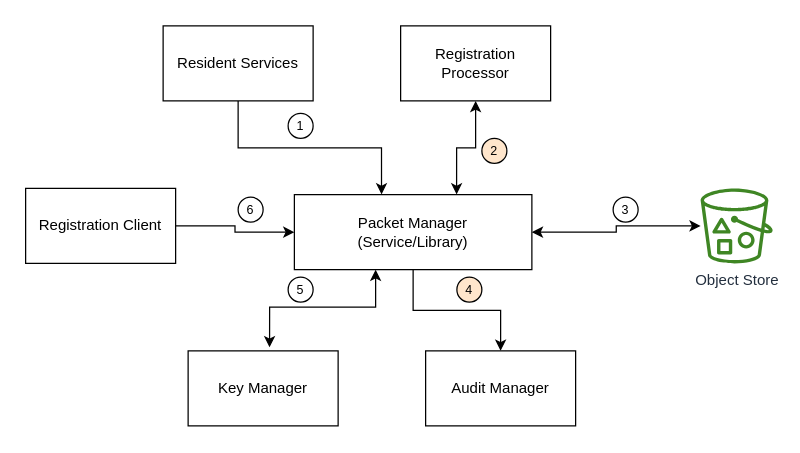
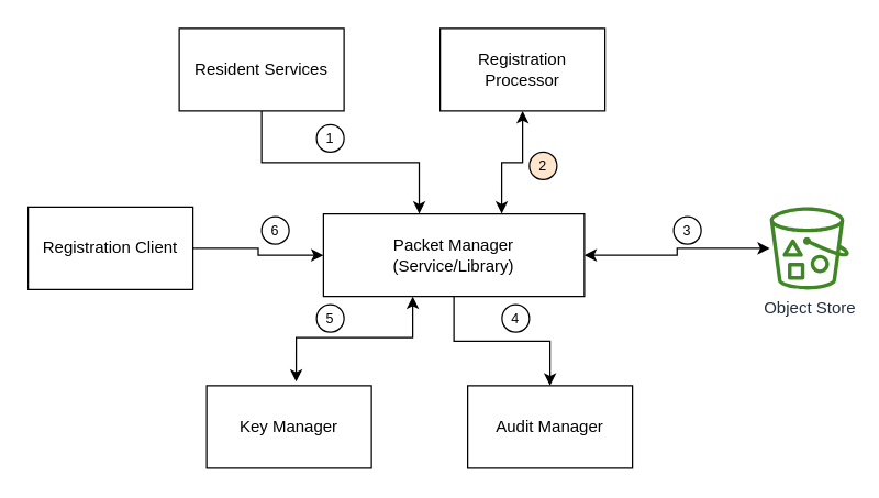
- <mxCell id="18" value="&lt;font style=&quot;font-size: 10px&quot;&gt;4&lt;/font&gt;" style="ellipse;whiteSpace=wrap;html=1;aspect=fixed;fillColor=#ffe6cc;" vertex="1" parent="1"><mxGeometry x="365" y="221" width="20" height="20" as="geometry" /></mxCell>
+ <mxCell id="18" value="&lt;font style=&quot;font-size: 10px&quot;&gt;4&lt;/font&gt;" style="ellipse;whiteSpace=wrap;html=1;aspect=fixed;" vertex="1" parent="1"><mxGeometry x="365" y="221" width="20" height="20" as="geometry" /></mxCell>
